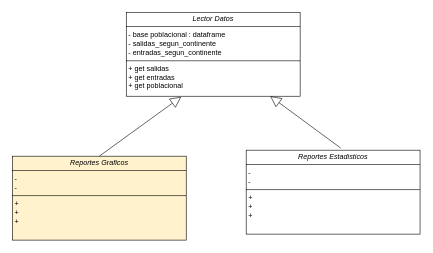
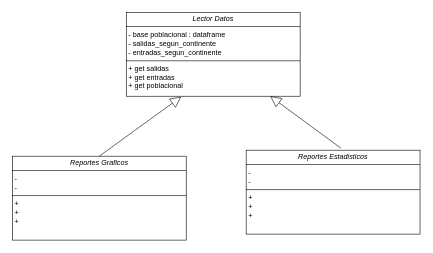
- <mxCell id="3" value="&lt;p style=&quot;margin:0px;margin-top:4px;text-align:center;&quot;&gt;&lt;i&gt;Reportes Graficos&lt;/i&gt;&lt;/p&gt;&lt;hr size=&quot;1&quot; style=&quot;border-style:solid;&quot;&gt;&lt;p style=&quot;margin:0px;margin-left:4px;&quot;&gt;-&lt;/p&gt;&lt;p style=&quot;margin:0px;margin-left:4px;&quot;&gt;-&amp;nbsp;&lt;/p&gt;&lt;hr size=&quot;1&quot; style=&quot;border-style:solid;&quot;&gt;&lt;p style=&quot;margin:0px;margin-left:4px;&quot;&gt;+&amp;nbsp;&lt;br&gt;+&amp;nbsp;&lt;/p&gt;&lt;p style=&quot;margin:0px;margin-left:4px;&quot;&gt;+&lt;/p&gt;" style="verticalAlign=top;align=left;overflow=fill;html=1;whiteSpace=wrap;fillColor=#fff2cc;" parent="1" vertex="1"><mxGeometry x="20" y="260" width="290" height="140" as="geometry" /></mxCell>
+ <mxCell id="3" value="&lt;p style=&quot;margin:0px;margin-top:4px;text-align:center;&quot;&gt;&lt;i&gt;Reportes Graficos&lt;/i&gt;&lt;/p&gt;&lt;hr size=&quot;1&quot; style=&quot;border-style:solid;&quot;&gt;&lt;p style=&quot;margin:0px;margin-left:4px;&quot;&gt;-&lt;/p&gt;&lt;p style=&quot;margin:0px;margin-left:4px;&quot;&gt;-&amp;nbsp;&lt;/p&gt;&lt;hr size=&quot;1&quot; style=&quot;border-style:solid;&quot;&gt;&lt;p style=&quot;margin:0px;margin-left:4px;&quot;&gt;+&amp;nbsp;&lt;br&gt;+&amp;nbsp;&lt;/p&gt;&lt;p style=&quot;margin:0px;margin-left:4px;&quot;&gt;+&lt;/p&gt;" style="verticalAlign=top;align=left;overflow=fill;html=1;whiteSpace=wrap;" parent="1" vertex="1"><mxGeometry x="20" y="260" width="290" height="140" as="geometry" /></mxCell>
